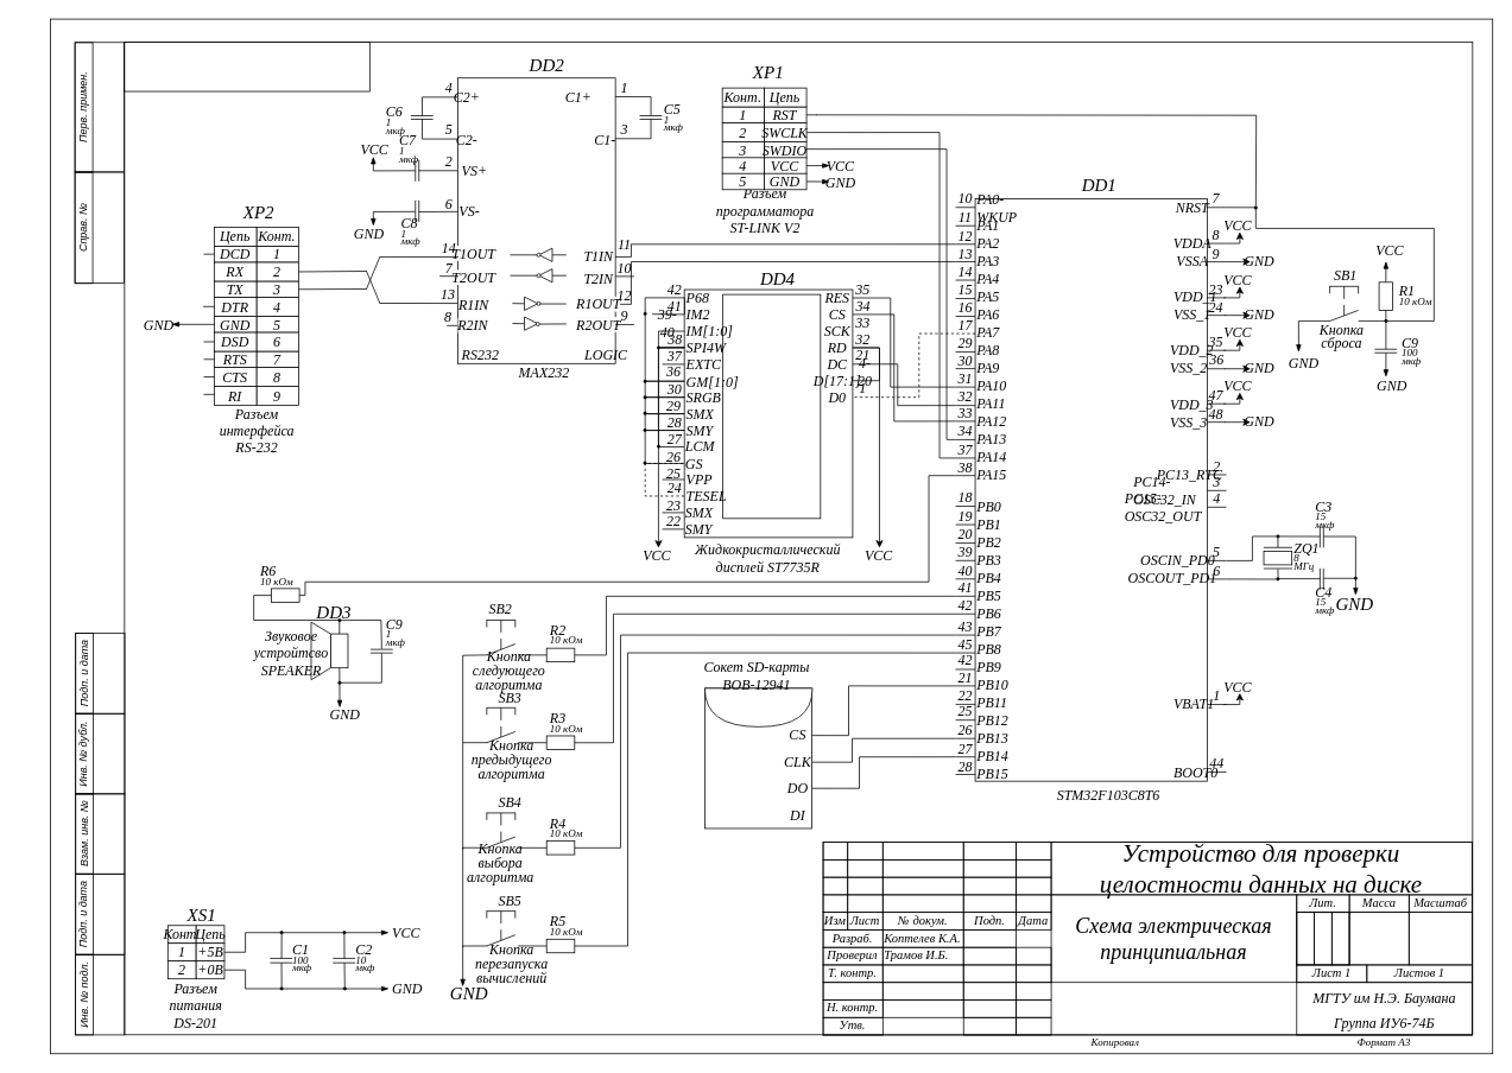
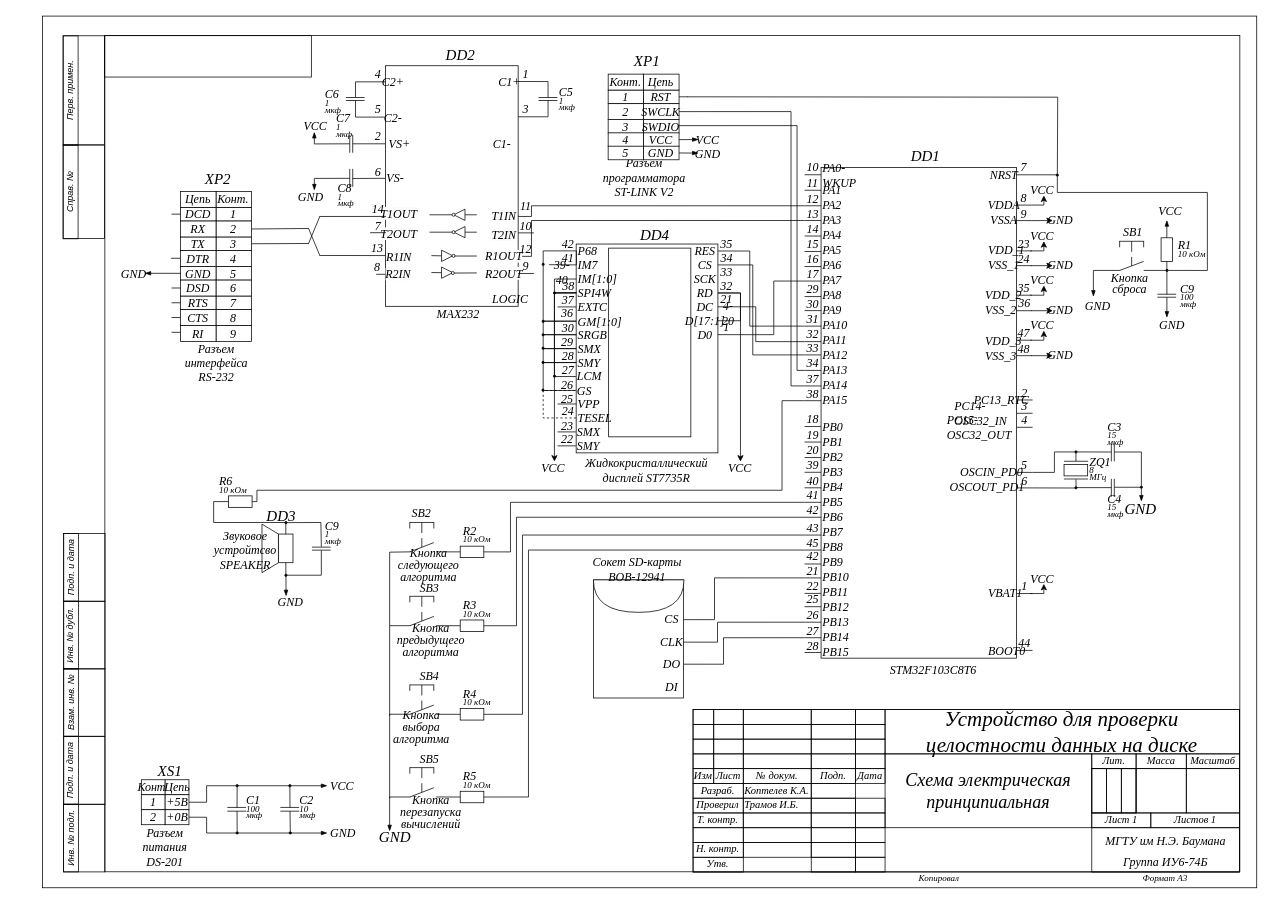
- <mxCell id="476" value="&lt;div style=&quot;text-align: center; font-size: 16px;&quot;&gt;&lt;span style=&quot;background-color: initial; font-size: 16px;&quot;&gt;&lt;font face=&quot;GOSTRUS Type A&quot; style=&quot;font-size: 16px;&quot;&gt;&lt;i style=&quot;font-size: 16px;&quot;&gt;С1+&lt;/i&gt;&lt;/font&gt;&lt;/span&gt;&lt;/div&gt;" style="text;whiteSpace=wrap;html=1;container=0;fontSize=16;fontFamily=GOSTRUS Type A;align=center;verticalAlign=middle;fontStyle=2;" parent="422" vertex="1"><mxGeometry x="471.37" y="36.27" width="21.56" height="21.18" as="geometry" /></mxCell>
+ <mxCell id="476" value="&lt;div style=&quot;text-align: center; font-size: 16px;&quot;&gt;&lt;span style=&quot;background-color: initial; font-size: 16px;&quot;&gt;&lt;font face=&quot;GOSTRUS Type A&quot; style=&quot;font-size: 16px;&quot;&gt;&lt;i style=&quot;font-size: 16px;&quot;&gt;С1+&lt;/i&gt;&lt;/font&gt;&lt;/span&gt;&lt;/div&gt;" style="text;whiteSpace=wrap;html=1;container=0;fontSize=16;fontFamily=GOSTRUS Type A;align=center;verticalAlign=middle;fontStyle=2;" parent="422" vertex="1"><mxGeometry x="501.37" y="36.27" width="21.56" height="21.18" as="geometry" /></mxCell>
- <mxCell id="475" value="&lt;div style=&quot;text-align: center; font-size: 16px;&quot;&gt;&lt;span style=&quot;background-color: initial; font-size: 16px;&quot;&gt;&lt;font face=&quot;GOSTRUS Type A&quot; style=&quot;font-size: 16px;&quot;&gt;&lt;i style=&quot;font-size: 16px;&quot;&gt;С1-&lt;/i&gt;&lt;/font&gt;&lt;/span&gt;&lt;/div&gt;" style="text;whiteSpace=wrap;html=1;container=0;fontSize=16;fontFamily=GOSTRUS Type A;align=center;verticalAlign=middle;fontStyle=2;" parent="422" vertex="1"><mxGeometry x="501.37" y="83.09" width="21.56" height="21.57" as="geometry" /></mxCell>
+ <mxCell id="475" value="&lt;div style=&quot;text-align: center; font-size: 16px;&quot;&gt;&lt;span style=&quot;background-color: initial; font-size: 16px;&quot;&gt;&lt;font face=&quot;GOSTRUS Type A&quot; style=&quot;font-size: 16px;&quot;&gt;&lt;i style=&quot;font-size: 16px;&quot;&gt;С1-&lt;/i&gt;&lt;/font&gt;&lt;/span&gt;&lt;/div&gt;" style="text;whiteSpace=wrap;html=1;container=0;fontSize=16;fontFamily=GOSTRUS Type A;align=center;verticalAlign=middle;fontStyle=2;" parent="422" vertex="1"><mxGeometry x="491.37" y="118.09" width="21.56" height="21.57" as="geometry" /></mxCell>
- <mxCell id="559" value="&lt;font size=&quot;1&quot; face=&quot;GOSTRUS Type A&quot;&gt;&lt;i style=&quot;font-size: 16px;&quot;&gt;IM2&amp;nbsp;&lt;/i&gt;&lt;/font&gt;" style="text;html=1;strokeColor=none;fillColor=none;align=left;verticalAlign=middle;whiteSpace=wrap;rounded=0;container=0;movable=1;resizable=1;rotatable=1;deletable=1;editable=1;locked=0;connectable=1;fontSize=16;fontFamily=GOSTRUS Type A;" parent="545" vertex="1"><mxGeometry x="44.291" y="40.382" width="40.0" height="18.599" as="geometry" /></mxCell>
+ <mxCell id="559" value="&lt;font size=&quot;1&quot; face=&quot;GOSTRUS Type A&quot;&gt;&lt;i style=&quot;font-size: 16px;&quot;&gt;IM7&amp;nbsp;&lt;/i&gt;&lt;/font&gt;" style="text;html=1;strokeColor=none;fillColor=none;align=left;verticalAlign=middle;whiteSpace=wrap;rounded=0;container=0;movable=1;resizable=1;rotatable=1;deletable=1;editable=1;locked=0;connectable=1;fontSize=16;fontFamily=GOSTRUS Type A;" parent="545" vertex="1"><mxGeometry x="44.291" y="40.382" width="40.0" height="18.599" as="geometry" /></mxCell>
- <mxCell id="493" value="&lt;div style=&quot;text-align: center;&quot;&gt;&lt;span style=&quot;background-color: initial;&quot;&gt;&lt;font size=&quot;1&quot; style=&quot;&quot; face=&quot;GOSTRUS Type A&quot;&gt;&lt;i style=&quot;font-size: 16px;&quot;&gt;RS232&lt;/i&gt;&lt;/font&gt;&lt;/span&gt;&lt;/div&gt;" style="text;whiteSpace=wrap;html=1;container=0;verticalAlign=middle;movable=1;resizable=1;rotatable=1;deletable=1;editable=1;locked=0;connectable=1;" parent="422" vertex="1"><mxGeometry x="349.65" y="326.053" width="35.43" height="19.63" as="geometry" /></mxCell>
- <mxCell id="244" style="edgeStyle=orthogonalEdgeStyle;rounded=0;orthogonalLoop=1;jettySize=auto;html=1;exitX=1;exitY=1;exitDx=0;exitDy=0;entryX=1;entryY=0.5;entryDx=0;entryDy=0;endArrow=none;endFill=0;dashed=1;" edge="1" parent="1" source="245" target="558"><mxGeometry relative="1" as="geometry"><mxPoint x="995.251" y="421.055" as="targetPoint" /><Array as="points"><mxPoint x="1031" y="374" /><mxPoint x="1031" y="446" /></Array></mxGeometry></mxCell>
+ <mxCell id="244" style="edgeStyle=orthogonalEdgeStyle;rounded=0;orthogonalLoop=1;jettySize=auto;html=1;exitX=1;exitY=1;exitDx=0;exitDy=0;entryX=1;entryY=0.5;entryDx=0;entryDy=0;endArrow=none;endFill=0;" edge="1" parent="1" source="245" target="558"><mxGeometry relative="1" as="geometry"><mxPoint x="995.251" y="421.055" as="targetPoint" /><Array as="points"><mxPoint x="1031" y="374" /><mxPoint x="1031" y="446" /></Array></mxGeometry></mxCell>
